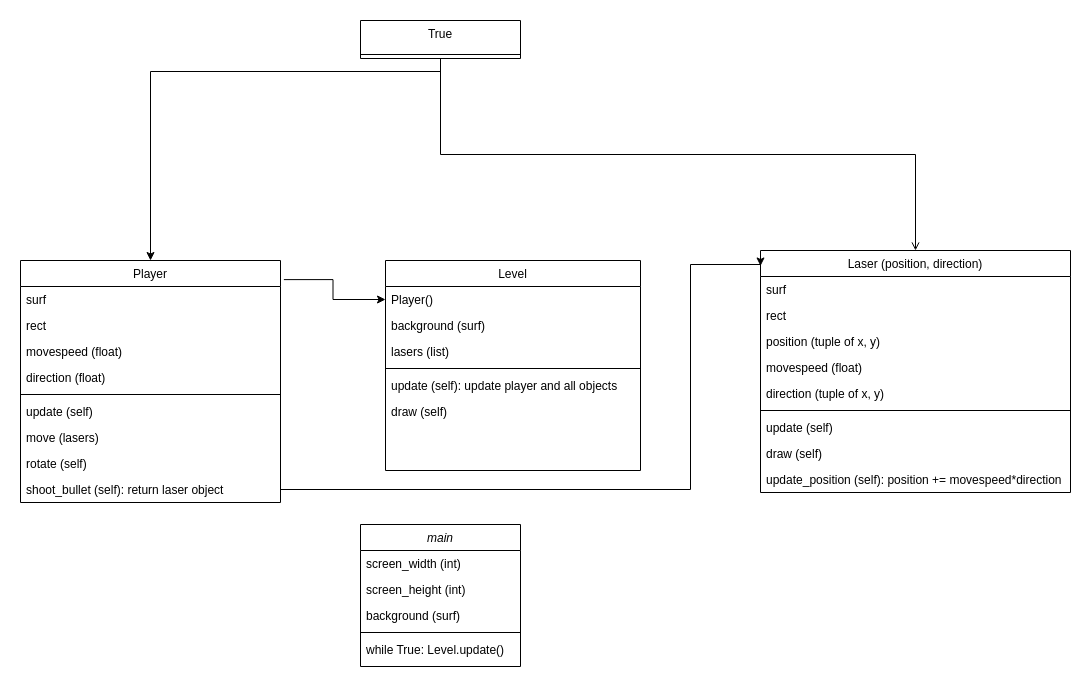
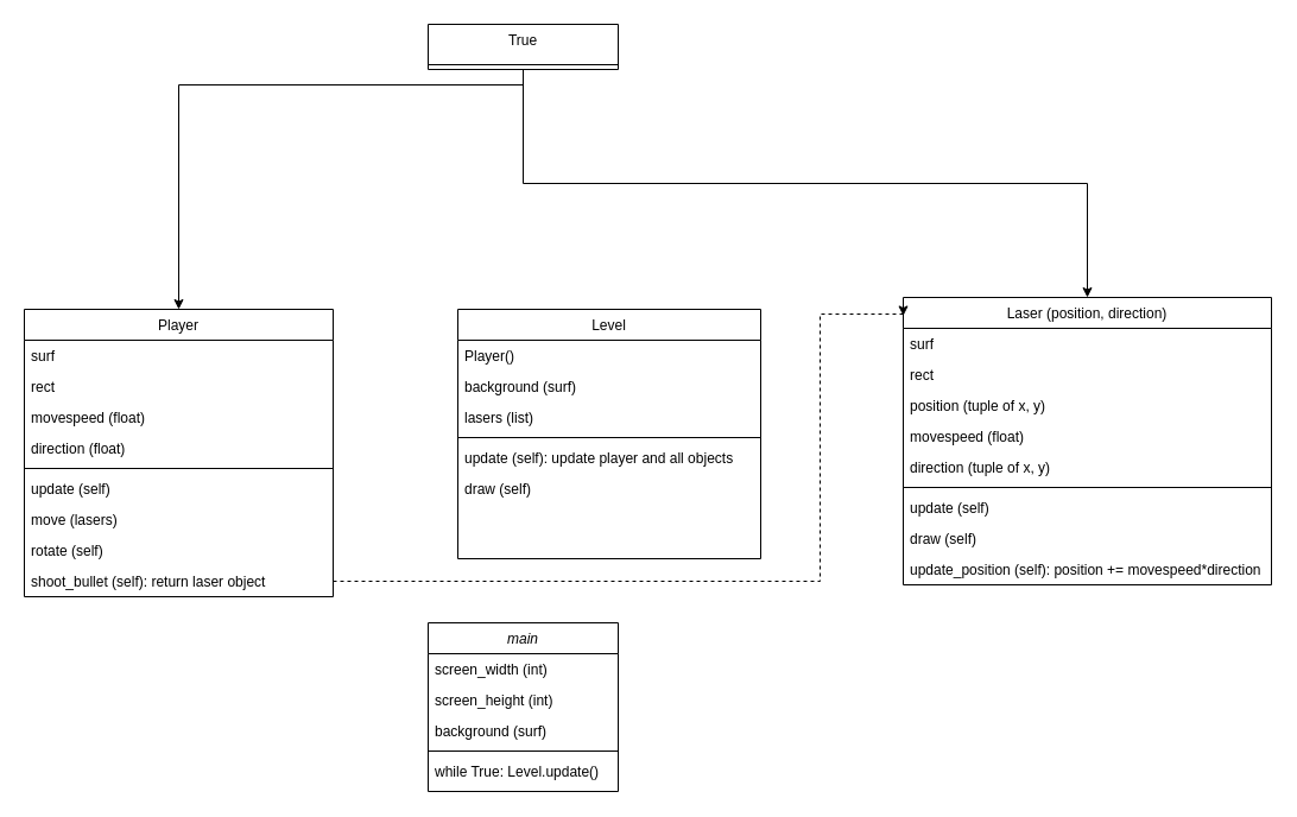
- <mxCell id="37" style="edgeStyle=orthogonalEdgeStyle;rounded=0;orthogonalLoop=1;jettySize=auto;html=1;exitX=0.5;exitY=1;exitDx=0;exitDy=0;entryX=0.5;entryY=0;entryDx=0;entryDy=0;endArrow=open;" edge="1" parent="1" source="38" target="26"><mxGeometry relative="1" as="geometry" /></mxCell>
+ <mxCell id="37" style="edgeStyle=orthogonalEdgeStyle;rounded=0;orthogonalLoop=1;jettySize=auto;html=1;exitX=0.5;exitY=1;exitDx=0;exitDy=0;entryX=0.5;entryY=0;entryDx=0;entryDy=0;" edge="1" parent="1" source="38" target="26"><mxGeometry relative="1" as="geometry" /></mxCell>
- <mxCell id="25" style="edgeStyle=orthogonalEdgeStyle;rounded=0;orthogonalLoop=1;jettySize=auto;html=1;exitX=1.013;exitY=0.079;exitDx=0;exitDy=0;entryX=0;entryY=0.5;entryDx=0;entryDy=0;exitPerimeter=0;" parent="1" source="8" target="19" edge="1"><mxGeometry relative="1" as="geometry" /></mxCell>
- <mxCell id="40" style="edgeStyle=orthogonalEdgeStyle;rounded=0;orthogonalLoop=1;jettySize=auto;html=1;exitX=1;exitY=0.5;exitDx=0;exitDy=0;entryX=0;entryY=0.064;entryDx=0;entryDy=0;entryPerimeter=0;" edge="1" parent="1" source="17" target="26"><mxGeometry relative="1" as="geometry"><Array as="points"><mxPoint x="690" y="489" /><mxPoint x="690" y="264" /></Array></mxGeometry></mxCell>
+ <mxCell id="40" style="edgeStyle=orthogonalEdgeStyle;rounded=0;orthogonalLoop=1;jettySize=auto;html=1;exitX=1;exitY=0.5;exitDx=0;exitDy=0;entryX=0;entryY=0.064;entryDx=0;entryDy=0;entryPerimeter=0;dashed=1;" edge="1" parent="1" source="17" target="26"><mxGeometry relative="1" as="geometry"><Array as="points"><mxPoint x="690" y="489" /><mxPoint x="690" y="264" /></Array></mxGeometry></mxCell>
